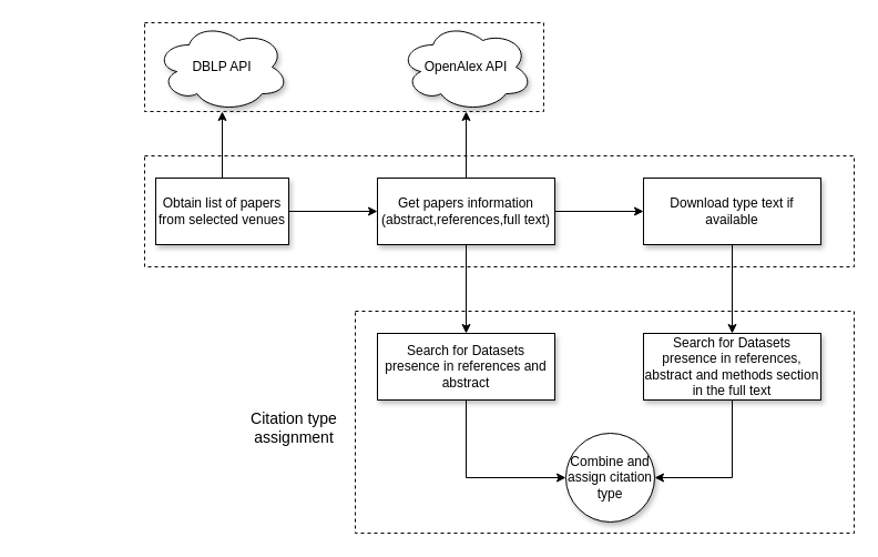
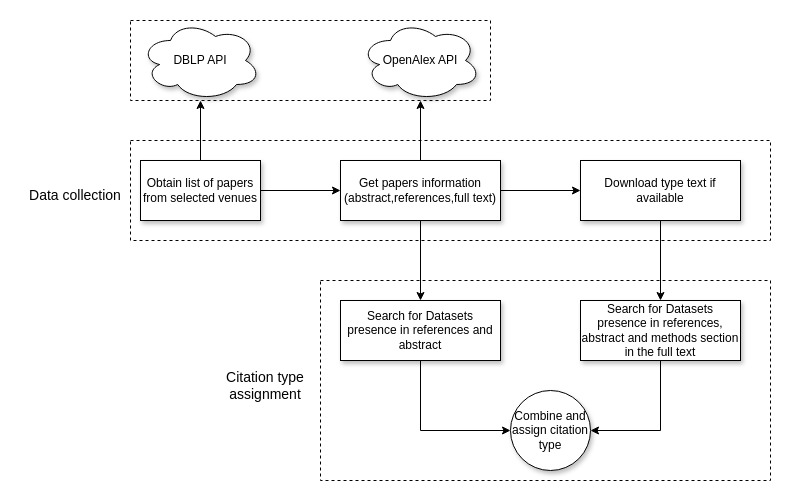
+ <mxCell id="21" value="&lt;font style=&quot;font-size: 14px;&quot;&gt;Data collection&lt;/font&gt;" style="text;html=1;strokeColor=none;fillColor=none;align=center;verticalAlign=middle;whiteSpace=wrap;rounded=0;" vertex="1" parent="1"><mxGeometry x="20" y="180" width="110" height="30" as="geometry" /></mxCell>
